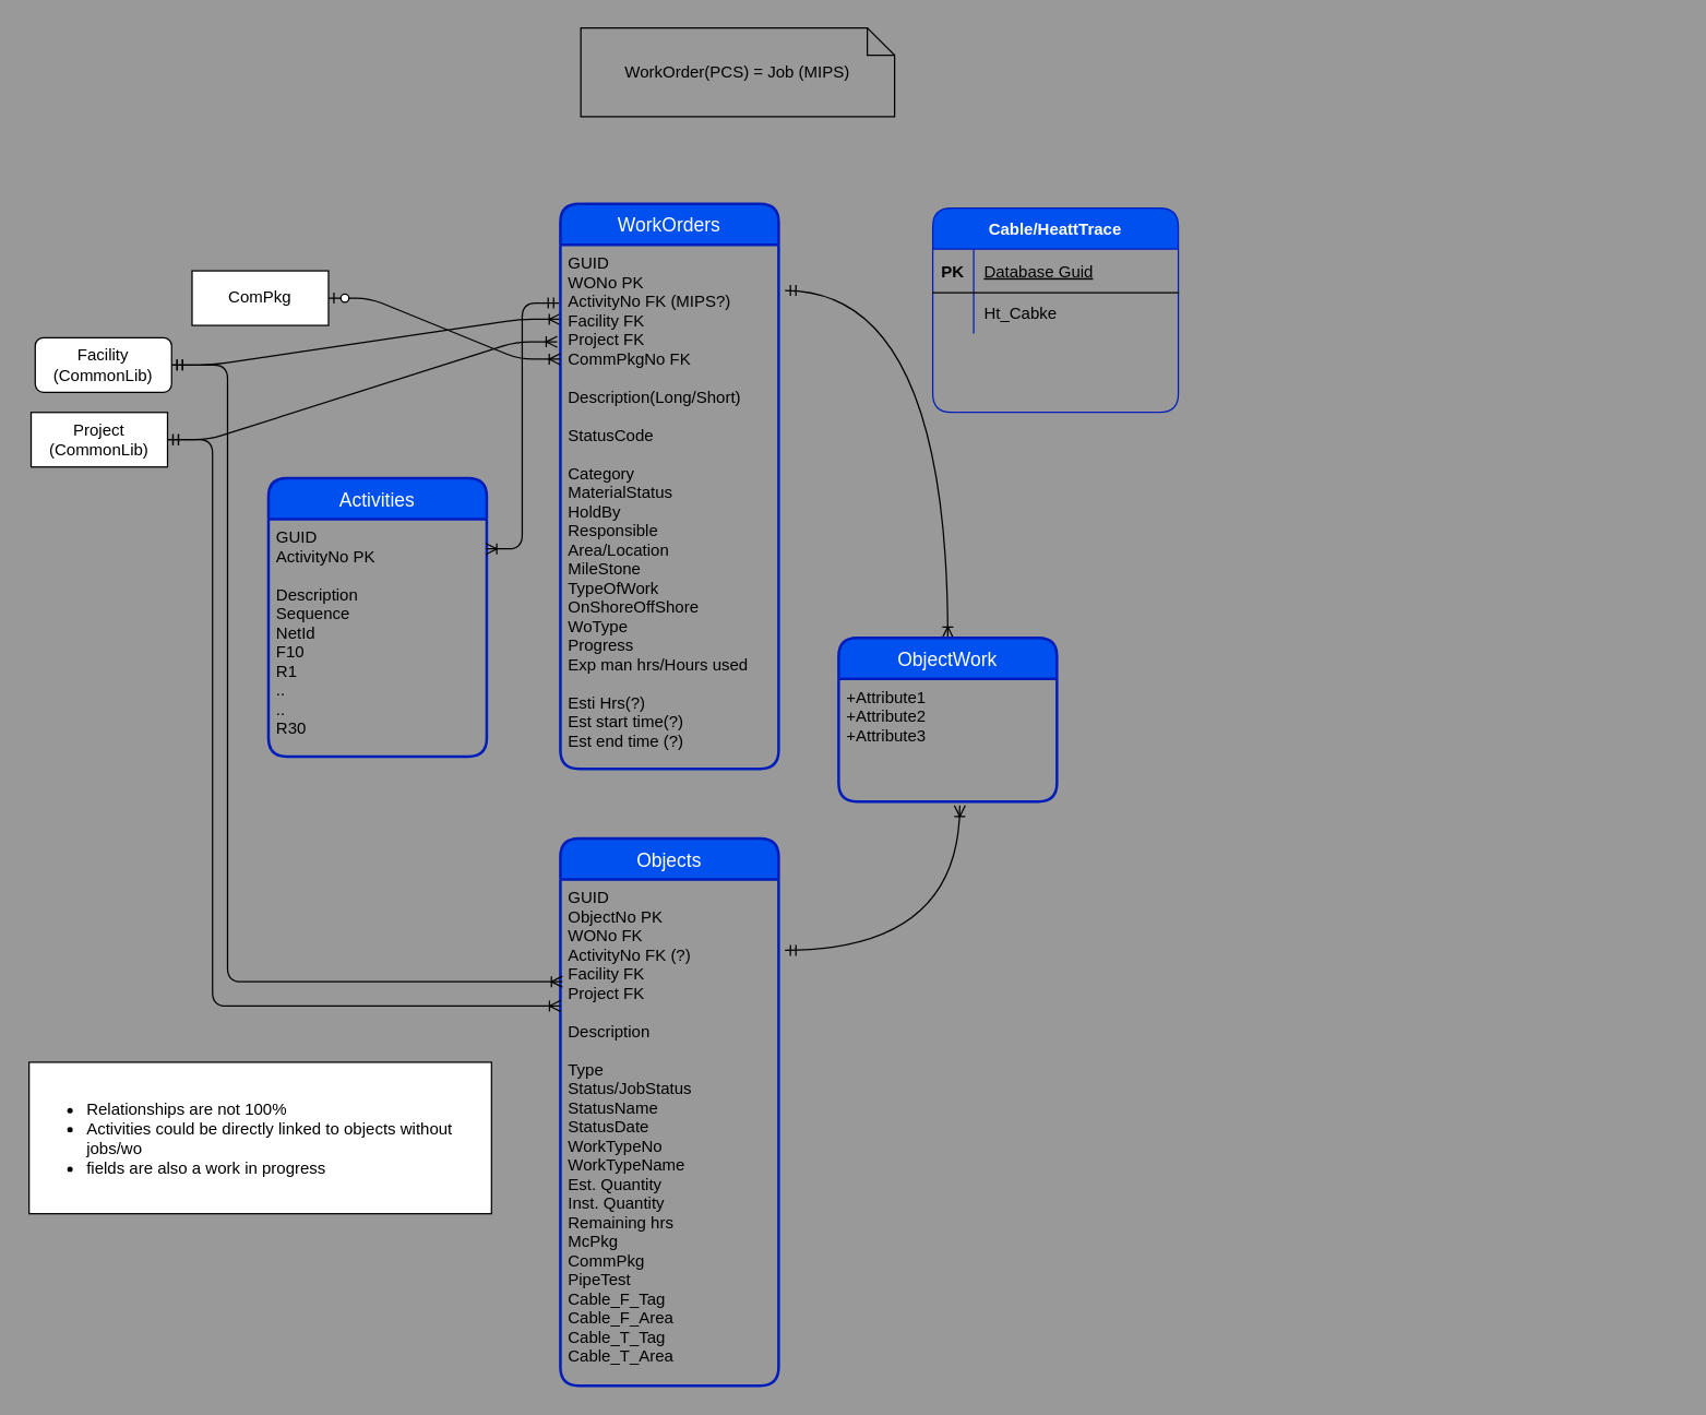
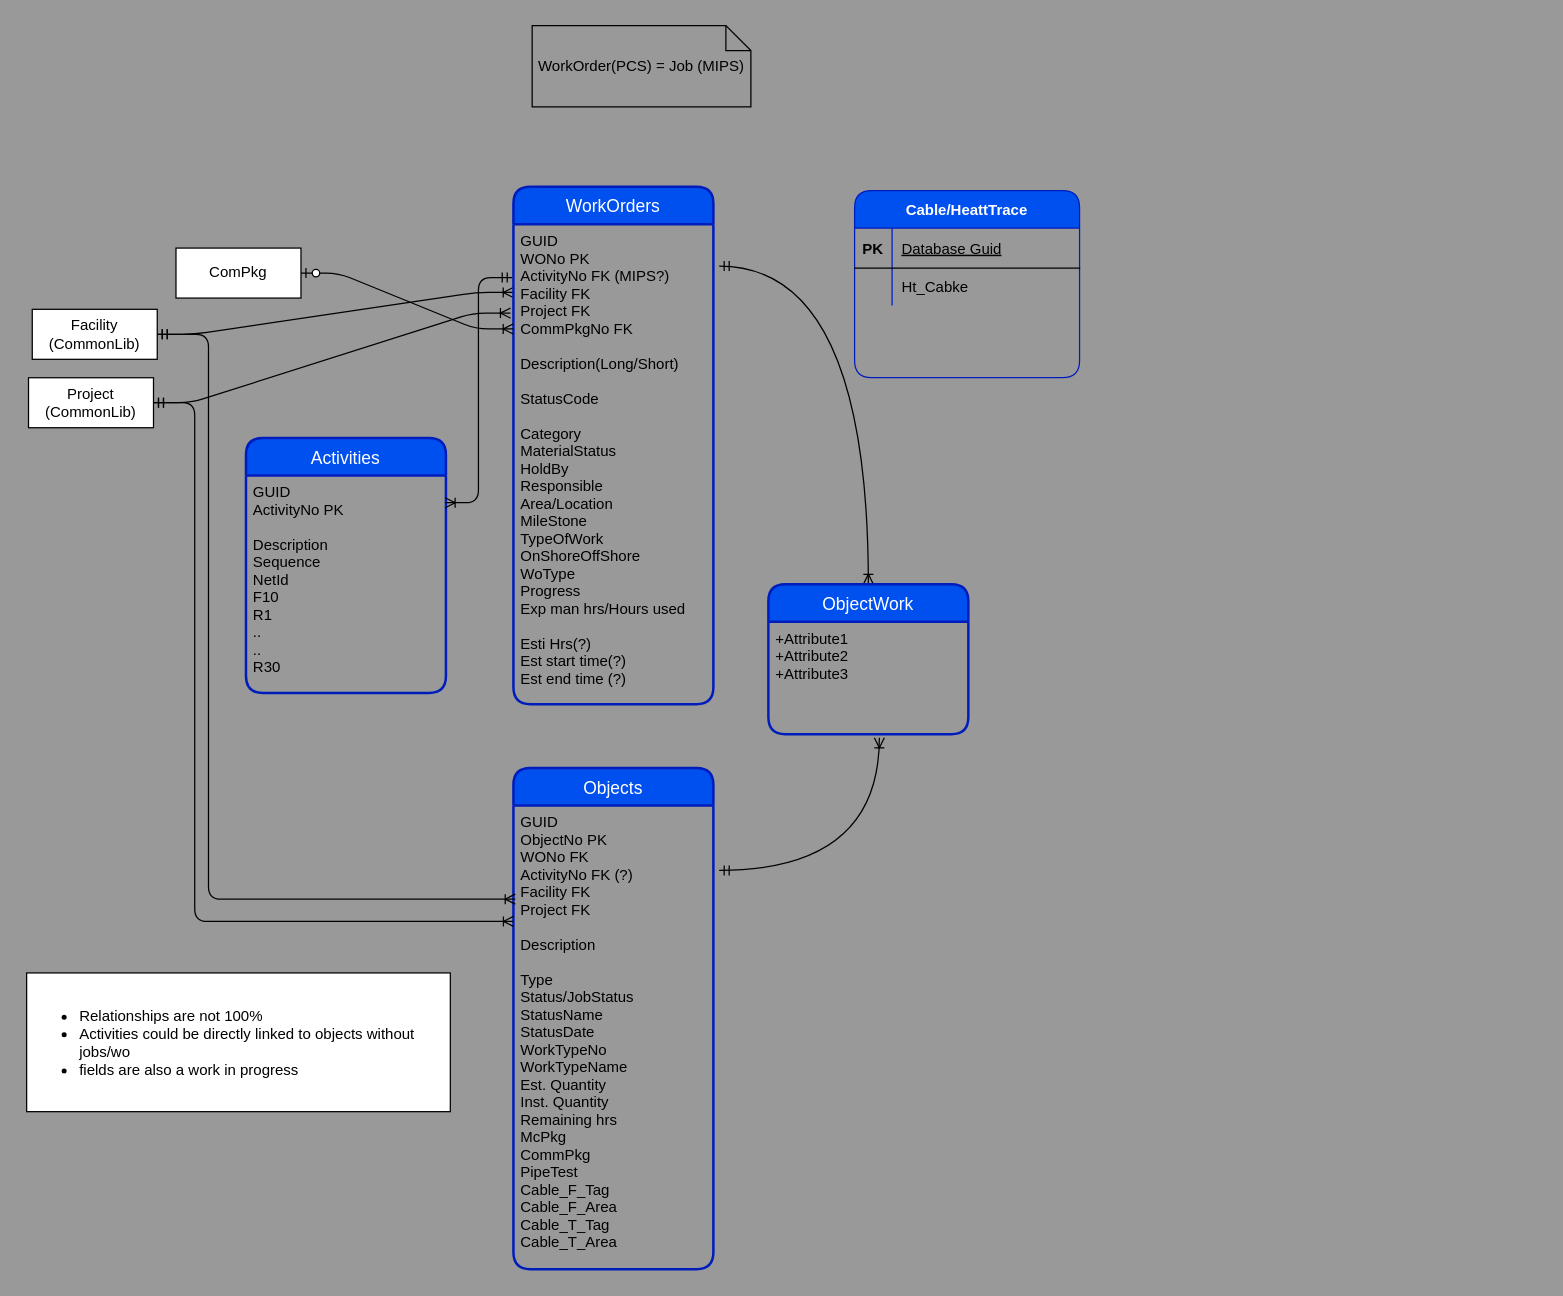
- <mxCell id="18" value="WorkOrder(PCS) = Job (MIPS)" style="shape=note;size=20;whiteSpace=wrap;html=1;fillColor=none;" vertex="1" parent="1"><mxGeometry x="425" y="20" width="230" height="65" as="geometry" /></mxCell>
+ <mxCell id="18" value="WorkOrder(PCS) = Job (MIPS)" style="shape=note;size=20;whiteSpace=wrap;html=1;fillColor=none;" vertex="1" parent="1"><mxGeometry x="425" y="20" width="175" height="65" as="geometry" /></mxCell>
- <mxCell id="12" value="Facility (CommonLib)" style="whiteSpace=wrap;html=1;align=center;rounded=1;" vertex="1" parent="1"><mxGeometry x="25" y="247" width="100" height="40" as="geometry" /></mxCell>
+ <mxCell id="12" value="Facility (CommonLib)" style="whiteSpace=wrap;html=1;align=center;" vertex="1" parent="1"><mxGeometry x="25" y="247" width="100" height="40" as="geometry" /></mxCell>
